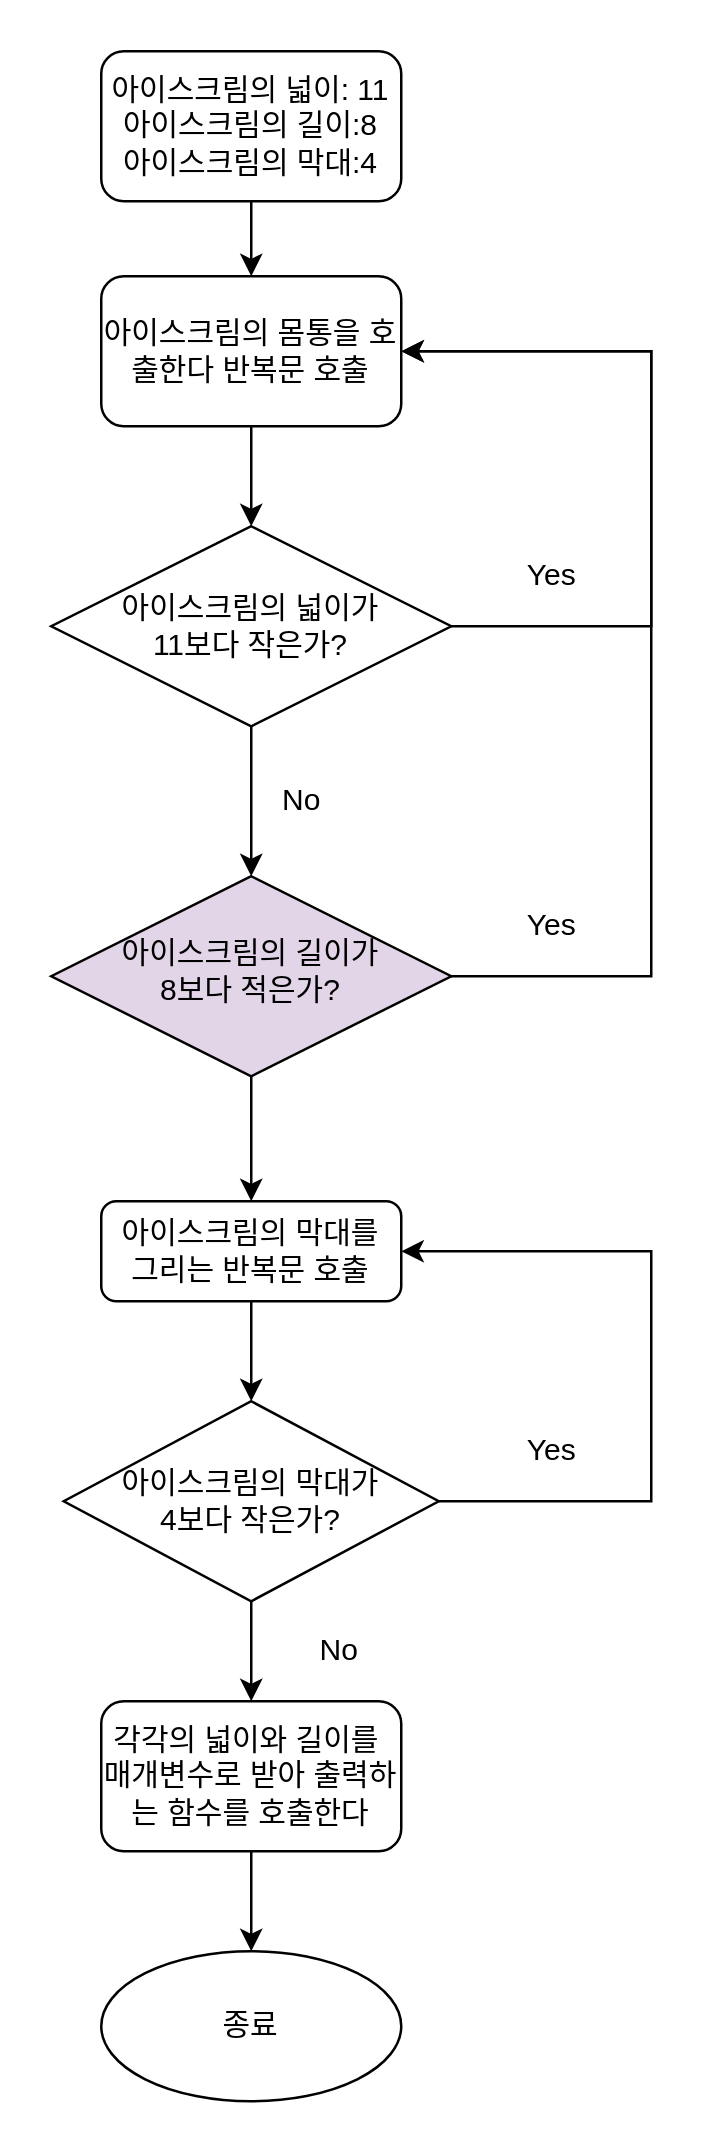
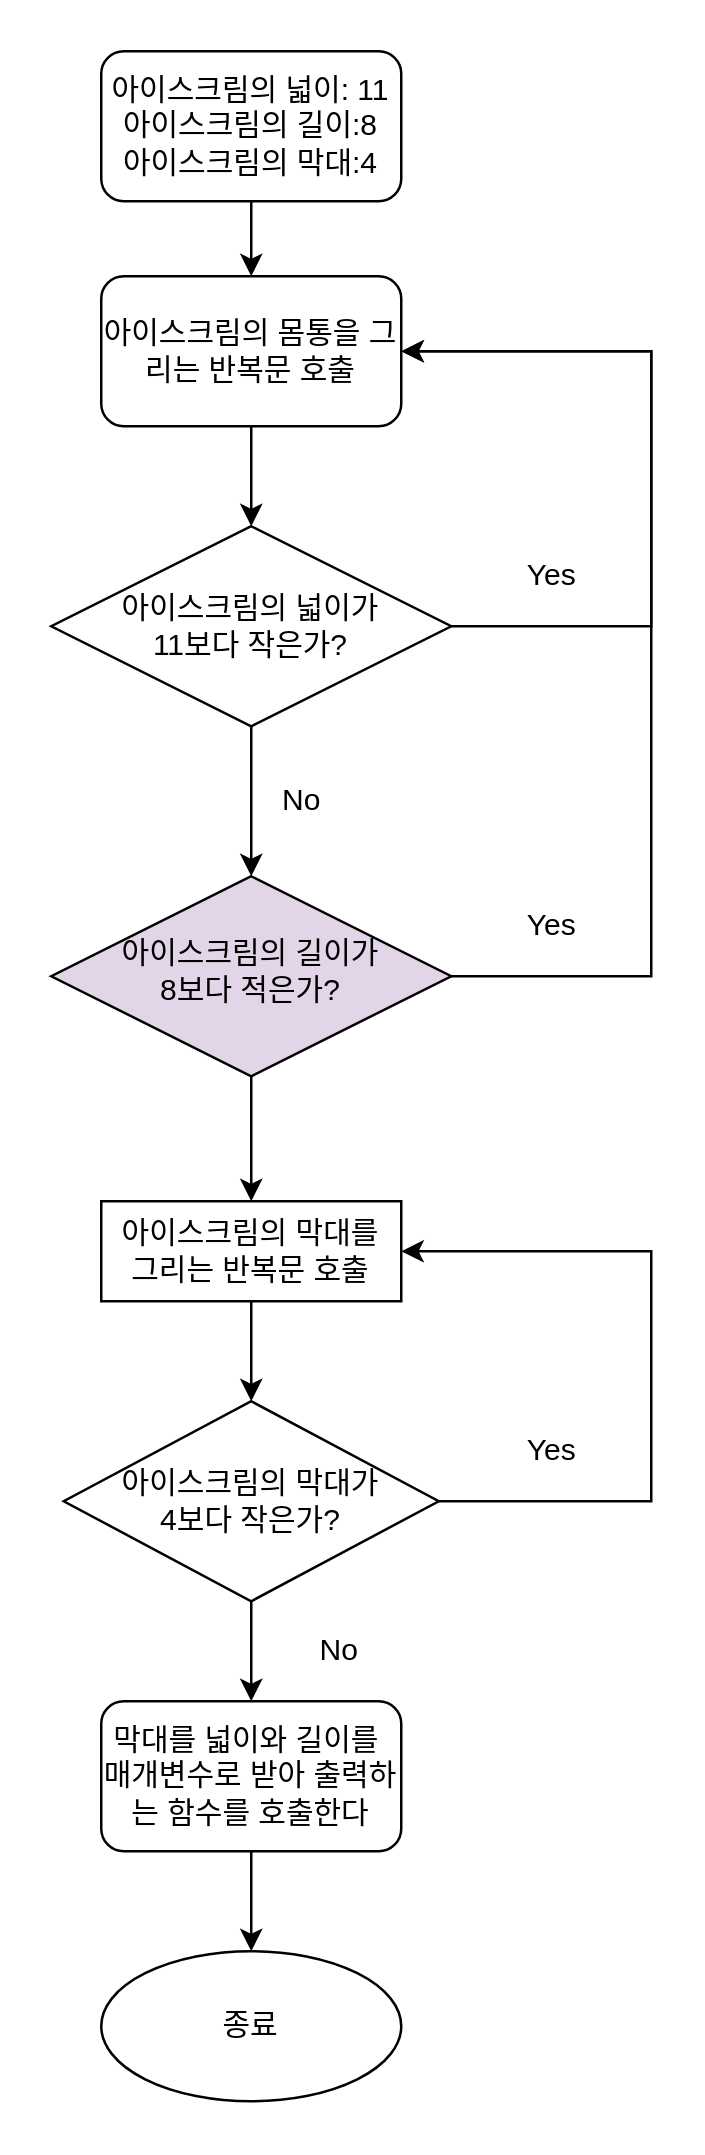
- <mxCell id="12" value="아이스크림의 몸통을 호출한다 반복문 호출" style="rounded=1;whiteSpace=wrap;html=1;" vertex="1" parent="1"><mxGeometry x="40" y="110" width="120" height="60" as="geometry" /></mxCell>
+ <mxCell id="12" value="아이스크림의 몸통을 그리는 반복문 호출" style="rounded=1;whiteSpace=wrap;html=1;" vertex="1" parent="1"><mxGeometry x="40" y="110" width="120" height="60" as="geometry" /></mxCell>
- <mxCell id="6" value="아이스크림의 막대를&lt;br&gt;그리는 반복문 호출" style="rounded=1;whiteSpace=wrap;html=1;fontSize=12;glass=0;strokeWidth=1;shadow=0;" parent="1" vertex="1"><mxGeometry x="40" y="480" width="120" height="40" as="geometry" /></mxCell>
+ <mxCell id="6" value="아이스크림의 막대를&lt;br&gt;그리는 반복문 호출" style="whiteSpace=wrap;html=1;fontSize=12;glass=0;strokeWidth=1;shadow=0;rounded=0;" parent="1" vertex="1"><mxGeometry x="40" y="480" width="120" height="40" as="geometry" /></mxCell>
- <mxCell id="8" value="각각의 넓이와 길이를&amp;nbsp;&lt;br&gt;매개변수로 받아 출력하는 함수를 호출한다" style="rounded=1;whiteSpace=wrap;html=1;fontSize=12;glass=0;strokeWidth=1;shadow=0;" parent="1" vertex="1"><mxGeometry x="40" y="680" width="120" height="60" as="geometry" /></mxCell>
+ <mxCell id="8" value="막대를 넓이와 길이를&amp;nbsp;&lt;br&gt;매개변수로 받아 출력하는 함수를 호출한다" style="rounded=1;whiteSpace=wrap;html=1;fontSize=12;glass=0;strokeWidth=1;shadow=0;" parent="1" vertex="1"><mxGeometry x="40" y="680" width="120" height="60" as="geometry" /></mxCell>
